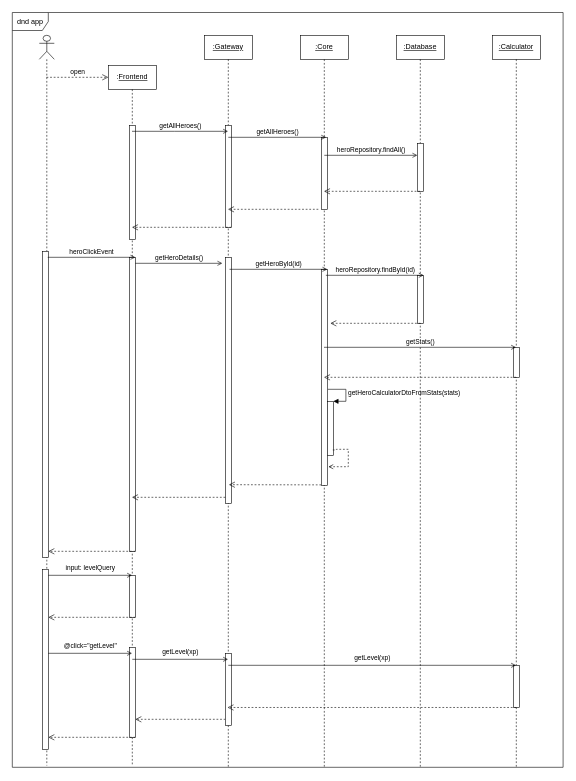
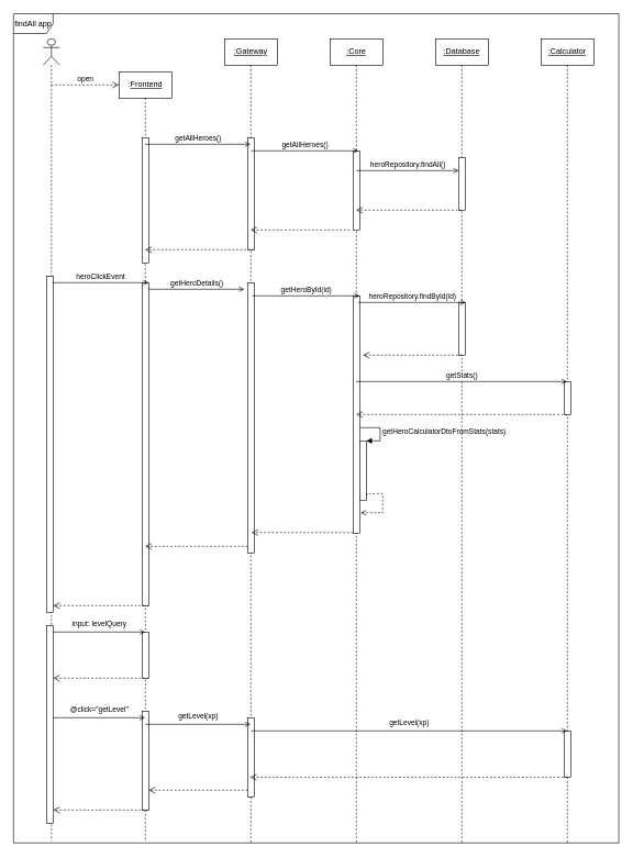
- <mxCell id="51" value="dnd app" style="shape=umlFrame;whiteSpace=wrap;html=1;gradientColor=none;swimlaneFillColor=none;" vertex="1" parent="1"><mxGeometry y="20" width="918" height="1258" as="geometry" x="20" /></mxCell>
+ <mxCell id="51" value="findAll app" style="shape=umlFrame;whiteSpace=wrap;html=1;gradientColor=none;swimlaneFillColor=none;" vertex="1" parent="1"><mxGeometry y="20" width="918" height="1258" as="geometry" x="20" /></mxCell>
